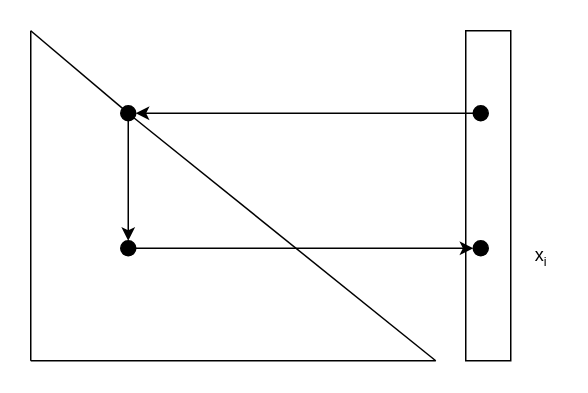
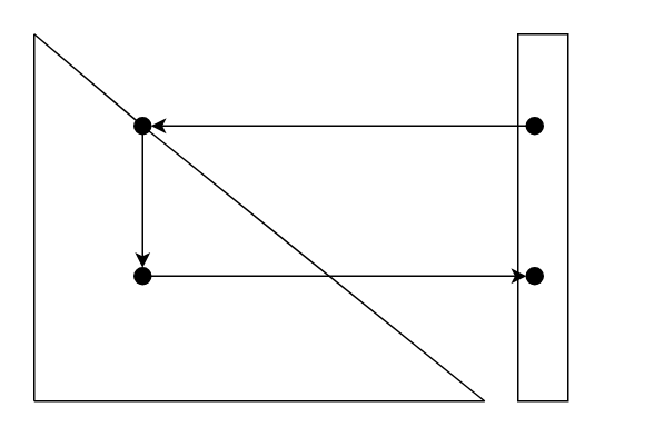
- <mxCell id="14" value="x&lt;span style=&quot;font-size: 10px&quot;&gt;&lt;sub&gt;i&lt;/sub&gt;&lt;/span&gt;" style="text;html=1;align=center;verticalAlign=middle;resizable=0;points=[];autosize=1;strokeColor=none;fillColor=none;" vertex="1" parent="1"><mxGeometry x="350" y="160" width="20" height="20" as="geometry" /></mxCell>
